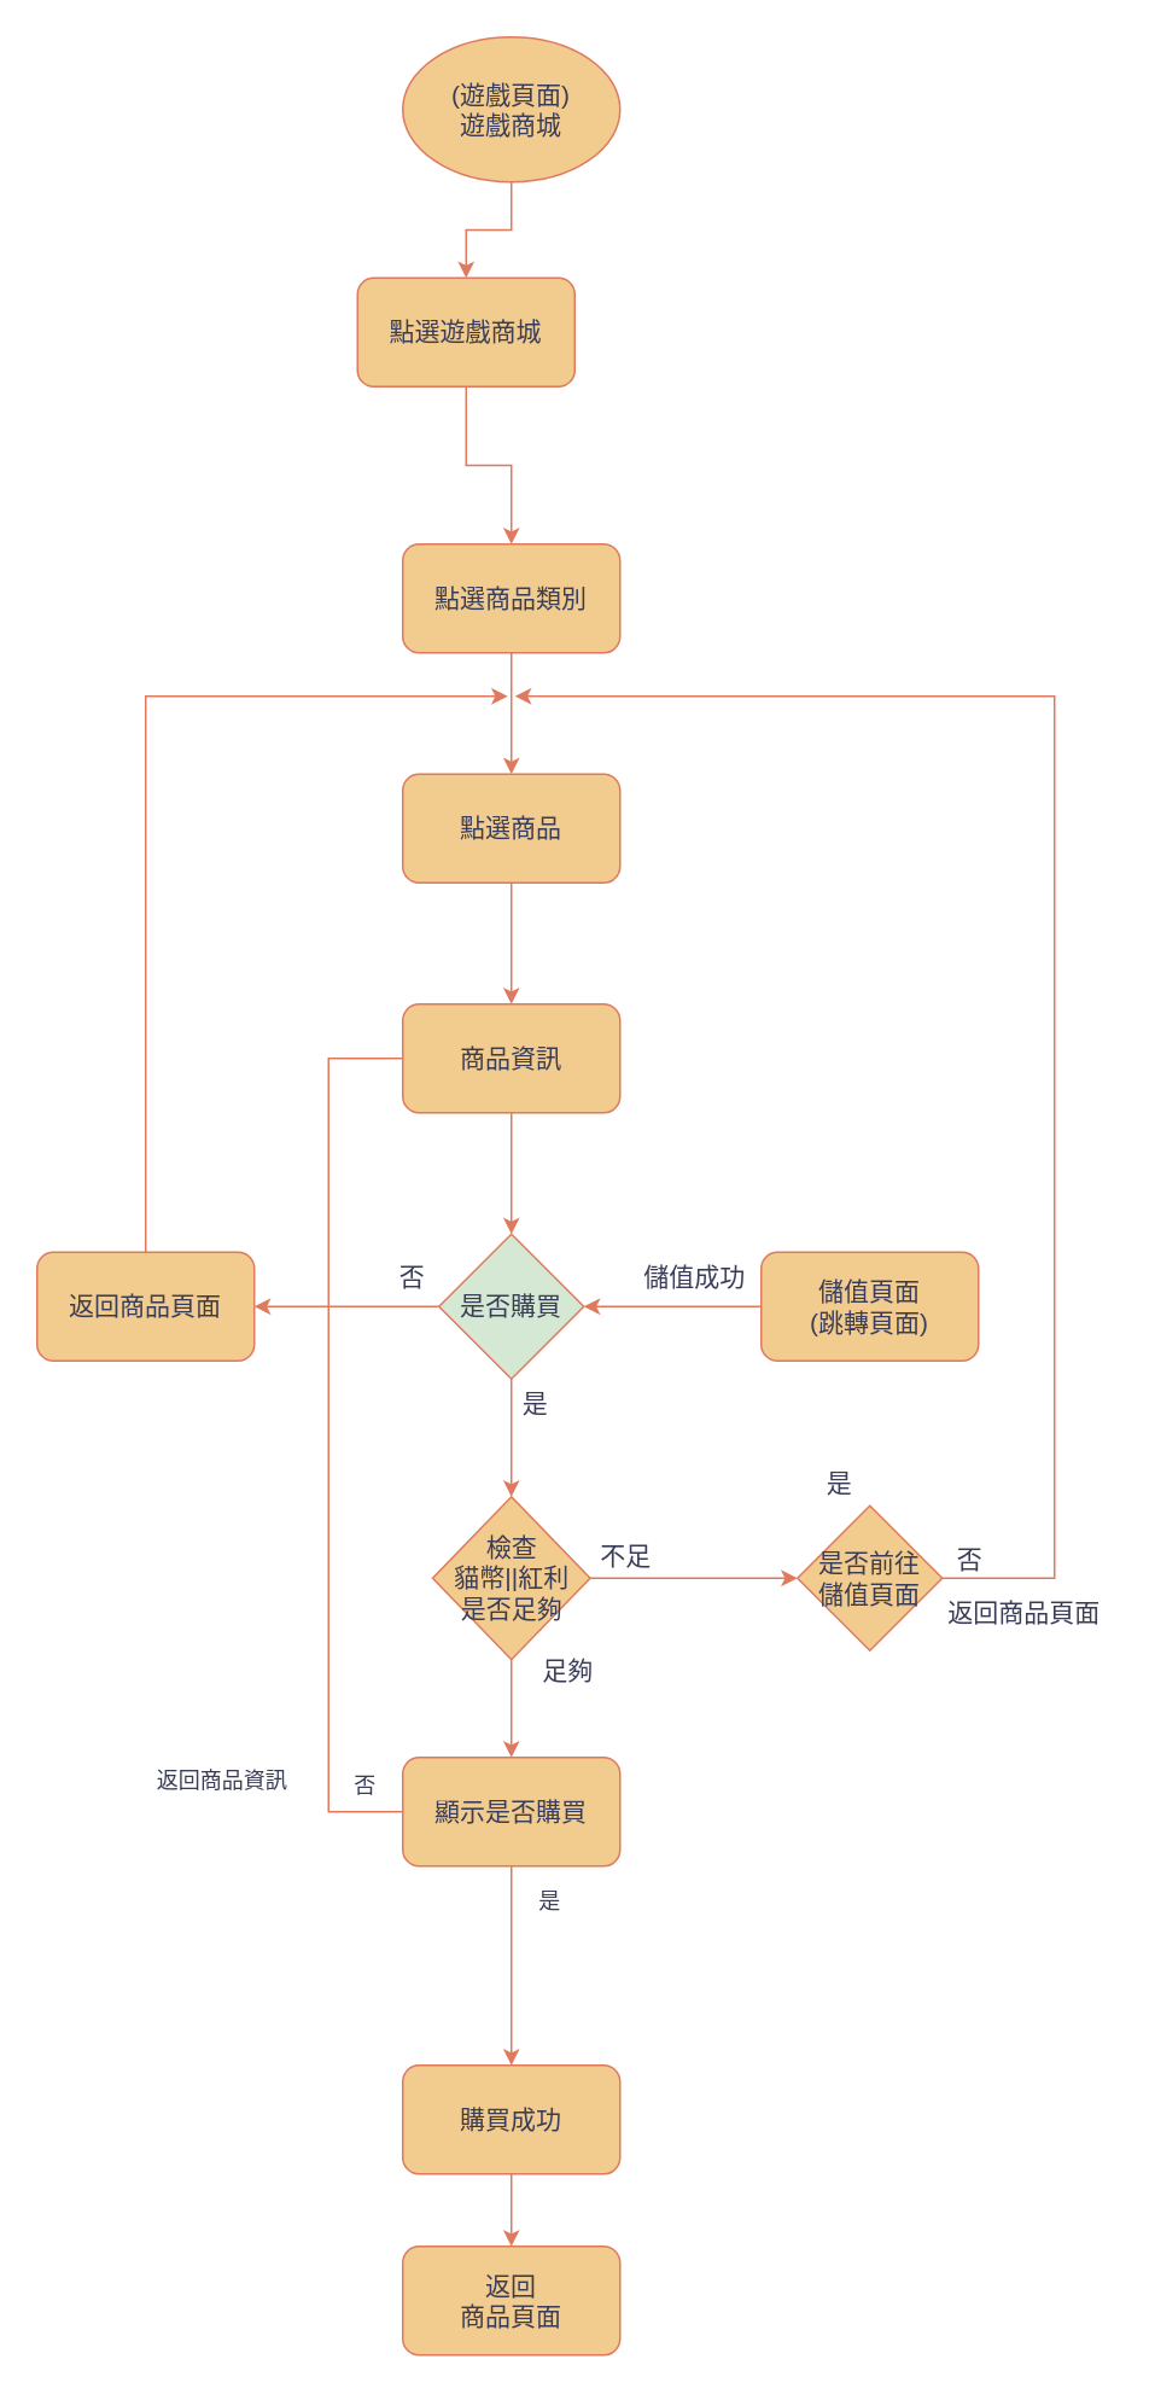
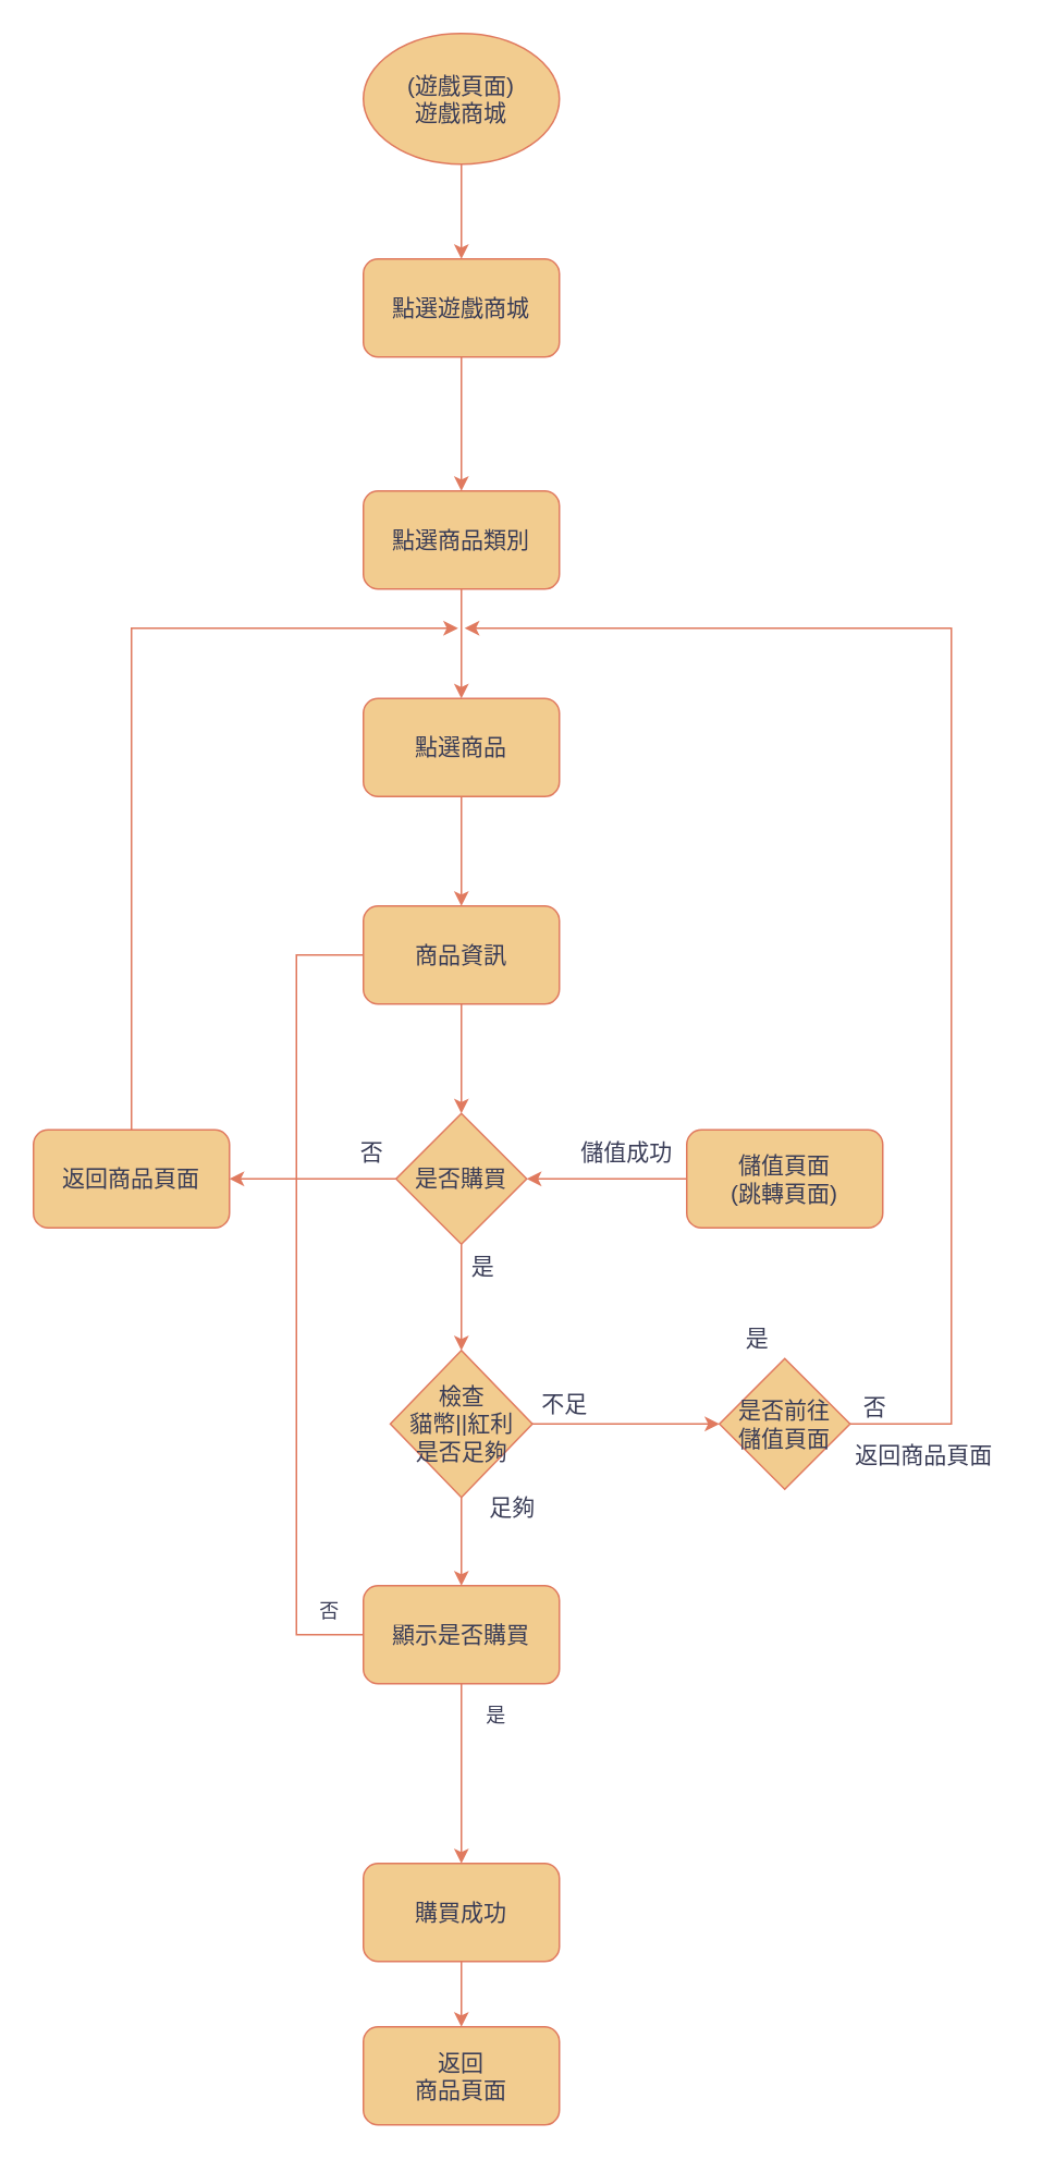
- <mxCell id="40" value="點選遊戲商城" style="rounded=1;whiteSpace=wrap;html=1;strokeColor=#E07A5F;fontColor=#393C56;fillColor=#F2CC8F;labelBackgroundColor=none;fontSize=14;" vertex="1" parent="1"><mxGeometry x="197" y="153" width="120" height="60" as="geometry" /></mxCell>
+ <mxCell id="40" value="點選遊戲商城" style="rounded=1;whiteSpace=wrap;html=1;strokeColor=#E07A5F;fontColor=#393C56;fillColor=#F2CC8F;labelBackgroundColor=none;fontSize=14;" vertex="1" parent="1"><mxGeometry x="222" y="158" width="120" height="60" as="geometry" /></mxCell>
- <mxCell id="9" value="是否購買" style="rhombus;whiteSpace=wrap;html=1;strokeColor=#E07A5F;fontColor=#393C56;fillColor=#d5e8d4;labelBackgroundColor=none;fontSize=14;" parent="1" vertex="1"><mxGeometry x="242" y="681" width="80" height="80" as="geometry" /></mxCell>
+ <mxCell id="9" value="是否購買" style="rhombus;whiteSpace=wrap;html=1;strokeColor=#E07A5F;fontColor=#393C56;fillColor=#F2CC8F;labelBackgroundColor=none;fontSize=14;" parent="1" vertex="1"><mxGeometry x="242" y="681" width="80" height="80" as="geometry" /></mxCell>
- <mxCell id="36" value="返回商品資訊" style="text;html=1;align=center;verticalAlign=middle;resizable=0;points=[];autosize=1;strokeColor=none;fillColor=none;labelBackgroundColor=none;fontColor=#393C56;" vertex="1" parent="1"><mxGeometry x="77" y="970" width="90" height="26" as="geometry" /></mxCell>
